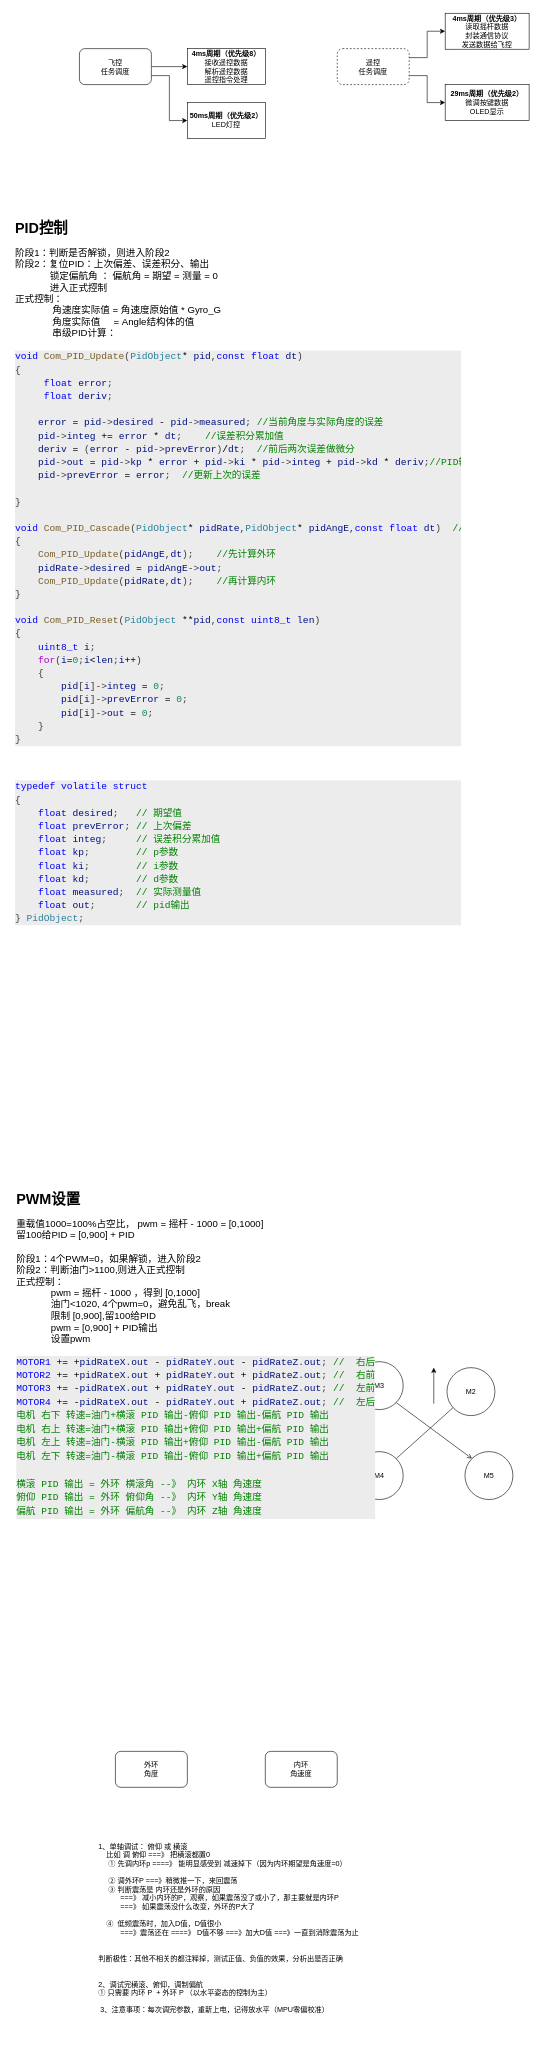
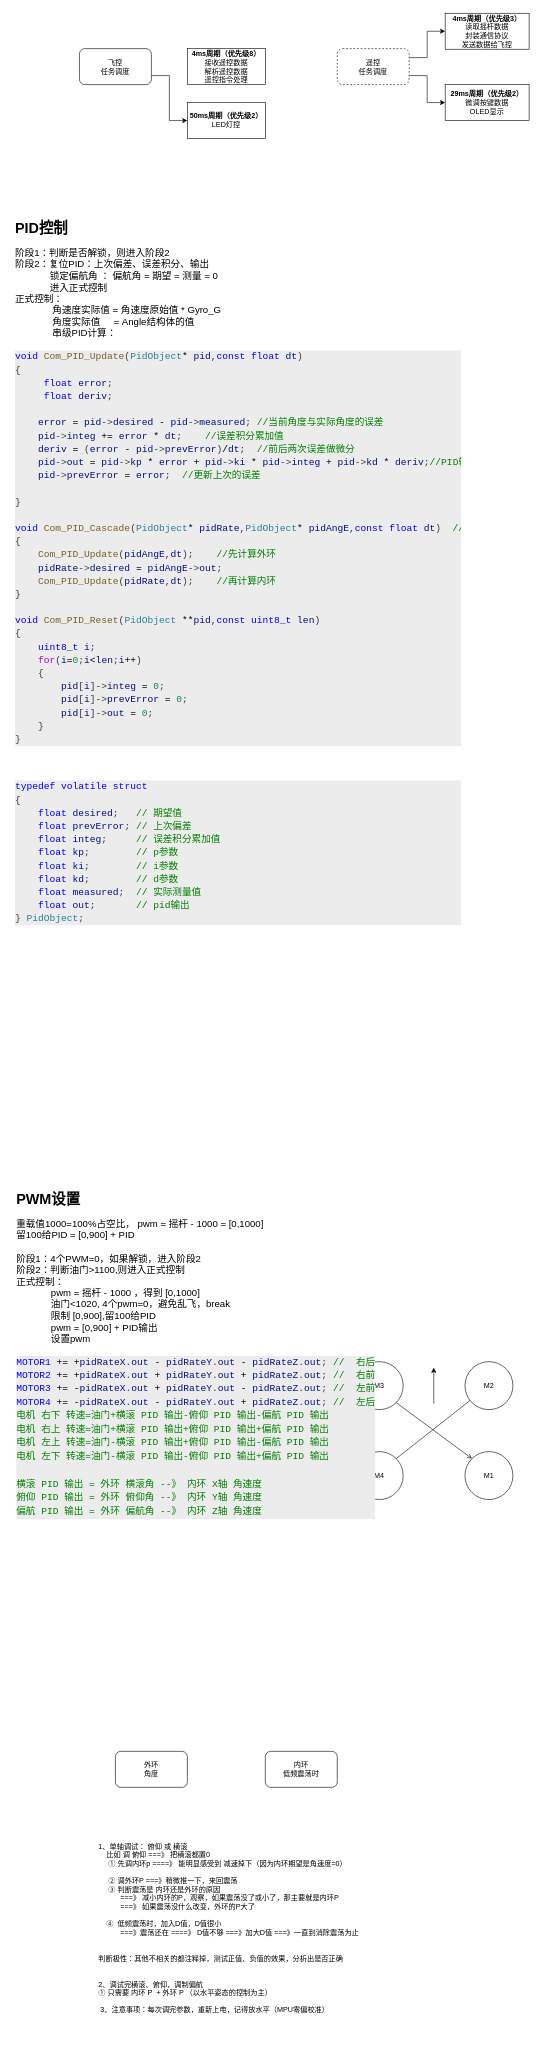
- <mxCell id="2" style="edgeStyle=orthogonalEdgeStyle;rounded=0;orthogonalLoop=1;jettySize=auto;html=1;exitX=1;exitY=0.5;exitDx=0;exitDy=0;entryX=0;entryY=0.5;entryDx=0;entryDy=0;" parent="1" source="4" target="5" edge="1"><mxGeometry relative="1" as="geometry" /></mxCell>
- <mxCell id="15" value="M2" style="ellipse;whiteSpace=wrap;html=1;aspect=fixed;" parent="13" vertex="1"><mxGeometry x="153" y="10" width="80" height="80" as="geometry" /></mxCell>
+ <mxCell id="15" value="M2" style="ellipse;whiteSpace=wrap;html=1;aspect=fixed;" parent="13" vertex="1"><mxGeometry x="183" width="80" height="80" as="geometry" /></mxCell>
- <mxCell id="14" value="M5" style="ellipse;whiteSpace=wrap;html=1;aspect=fixed;" parent="13" vertex="1"><mxGeometry x="183" y="150" width="80" height="80" as="geometry" /></mxCell>
+ <mxCell id="14" value="M1" style="ellipse;whiteSpace=wrap;html=1;aspect=fixed;" parent="13" vertex="1"><mxGeometry x="183" y="150" width="80" height="80" as="geometry" /></mxCell>
- <mxCell id="23" value="内环&lt;br&gt;角速度" style="rounded=1;whiteSpace=wrap;html=1;" parent="1" vertex="1"><mxGeometry x="442" y="2919" width="120" height="60" as="geometry" /></mxCell>
+ <mxCell id="23" value="内环&lt;br&gt;低频震荡时" style="rounded=1;whiteSpace=wrap;html=1;" parent="1" vertex="1"><mxGeometry x="442" y="2919" width="120" height="60" as="geometry" /></mxCell>
